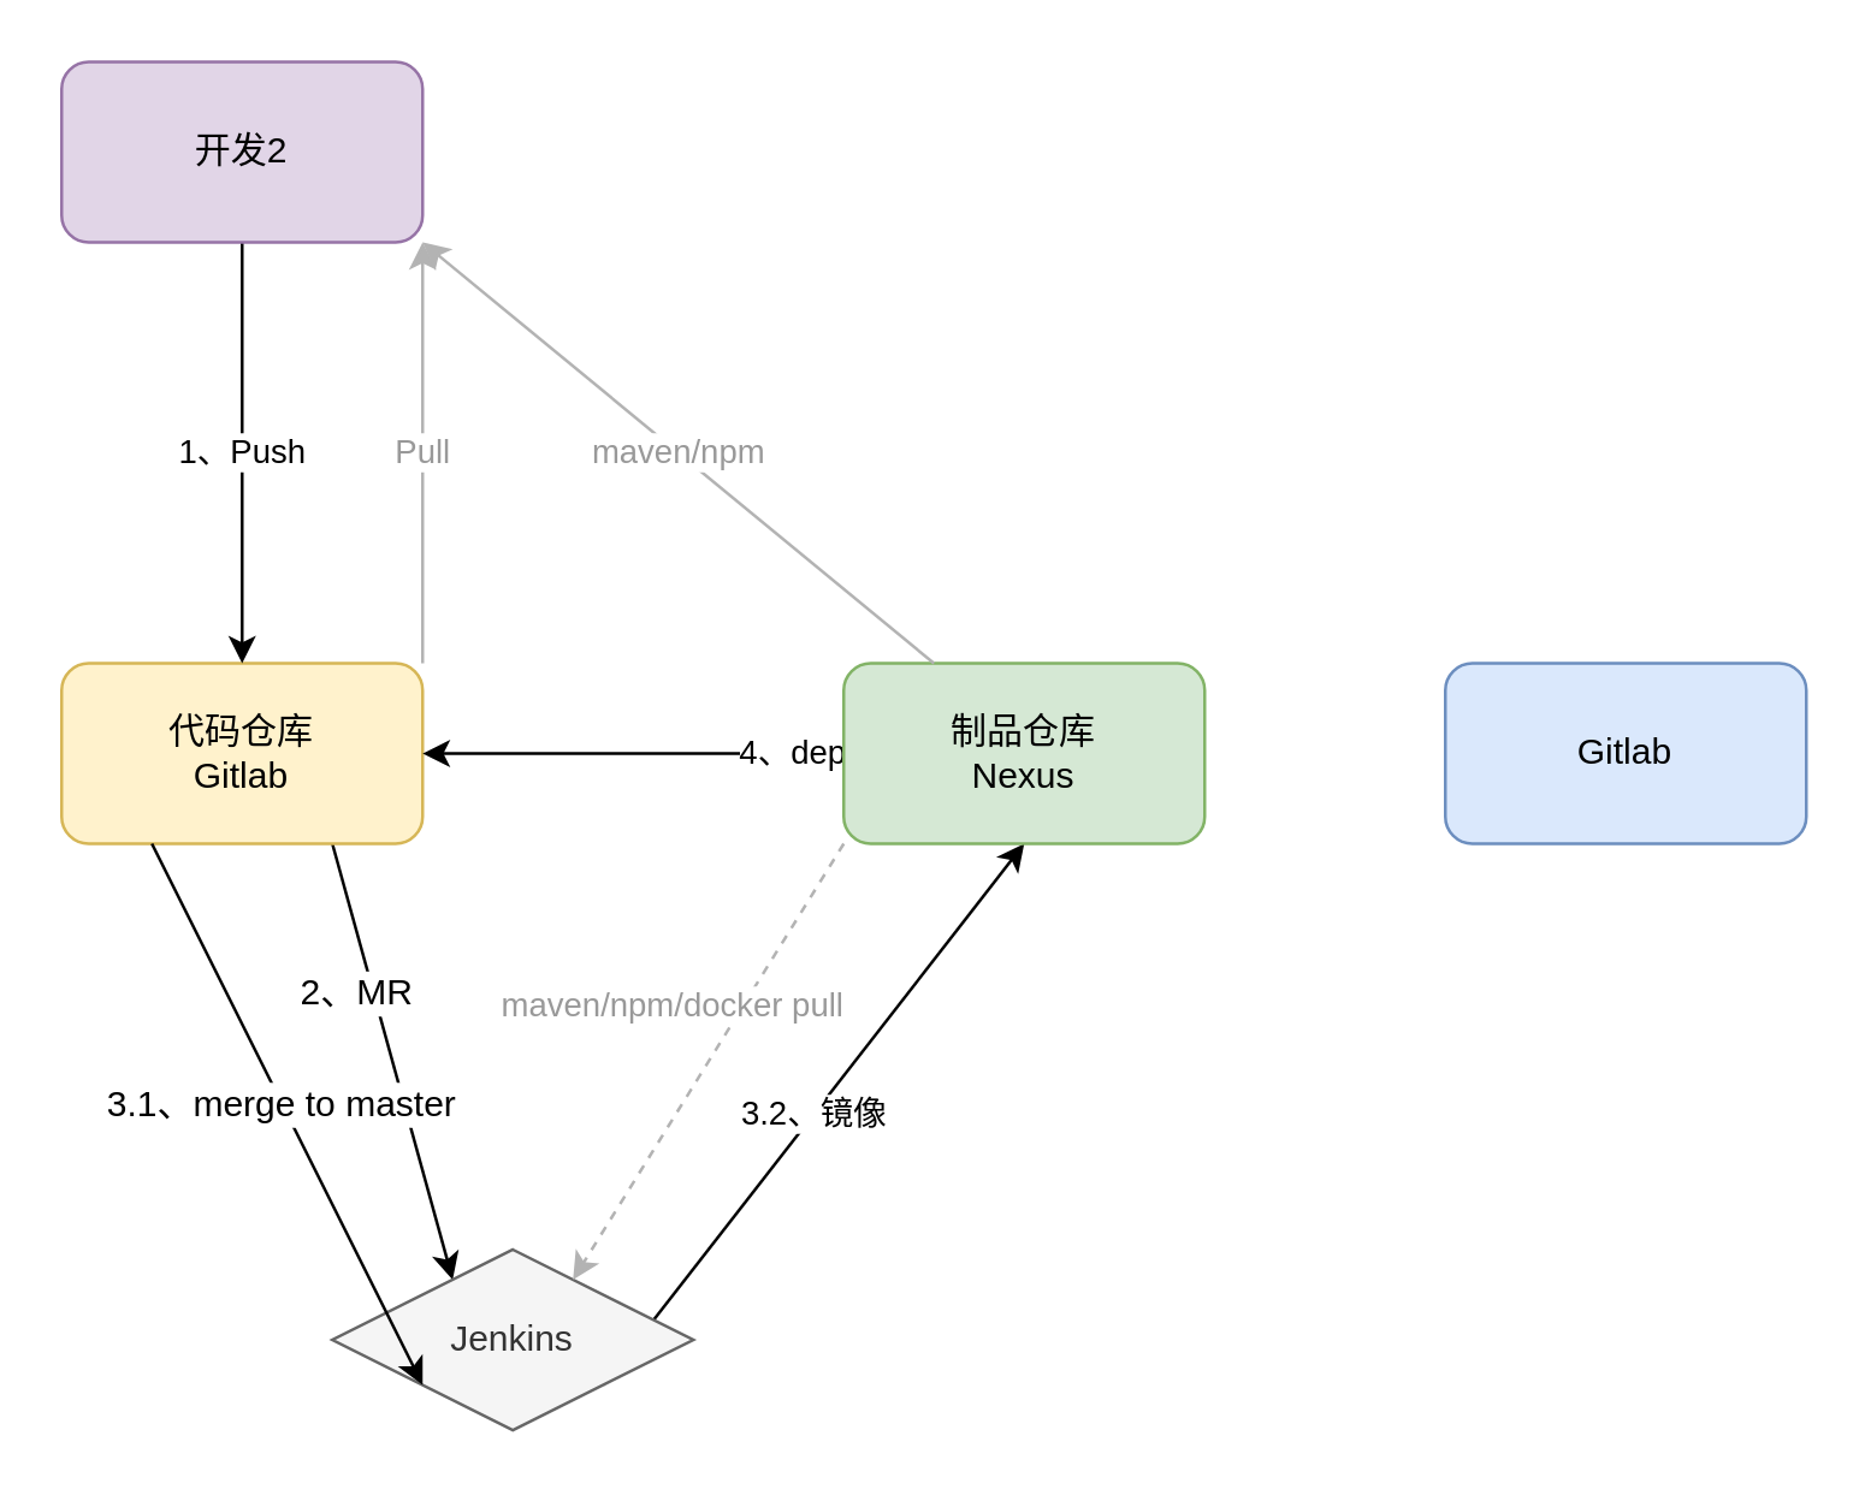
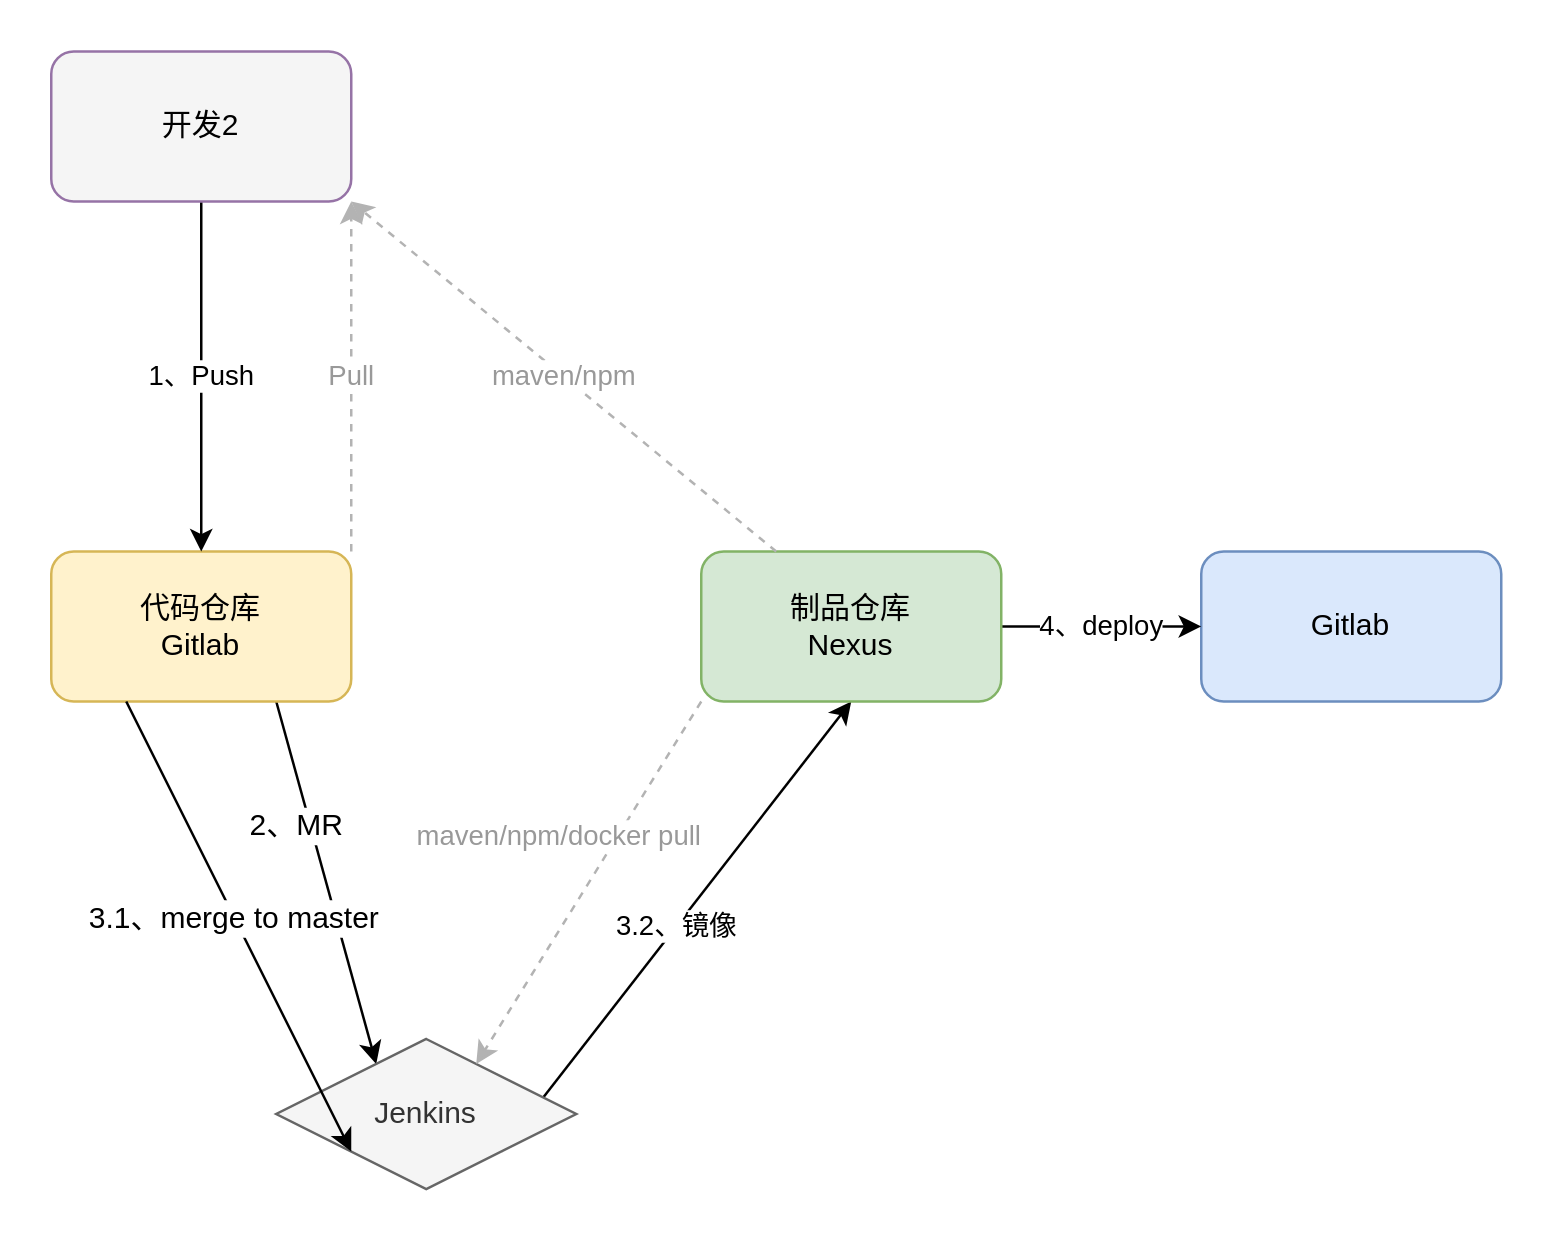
- <mxCell id="11" value="开发2" style="rounded=1;whiteSpace=wrap;html=1;fillColor=#e1d5e7;strokeColor=#9673a6;" parent="1" vertex="1"><mxGeometry x="20" y="20" width="120" height="60" as="geometry" /></mxCell>
+ <mxCell id="11" value="开发2" style="rounded=1;whiteSpace=wrap;html=1;fillColor=#f5f5f5;strokeColor=#9673a6;" parent="1" vertex="1"><mxGeometry x="20" y="20" width="120" height="60" as="geometry" /></mxCell>
- <mxCell id="14" value="Pull" style="edgeStyle=orthogonalEdgeStyle;rounded=0;orthogonalLoop=1;jettySize=auto;html=1;entryX=1;entryY=1;entryDx=0;entryDy=0;dashed=0;strokeColor=#B3B3B3;fontColor=#999999;exitX=1;exitY=0;exitDx=0;exitDy=0;" parent="1" source="4" target="11" edge="1"><mxGeometry relative="1" as="geometry"><mxPoint x="-40" y="260" as="sourcePoint" /><mxPoint x="80" y="385" as="targetPoint" /><Array as="points" /></mxGeometry></mxCell>
+ <mxCell id="14" value="Pull" style="edgeStyle=orthogonalEdgeStyle;rounded=0;orthogonalLoop=1;jettySize=auto;html=1;entryX=1;entryY=1;entryDx=0;entryDy=0;dashed=1;strokeColor=#B3B3B3;fontColor=#999999;exitX=1;exitY=0;exitDx=0;exitDy=0;" parent="1" source="4" target="11" edge="1"><mxGeometry relative="1" as="geometry"><mxPoint x="-40" y="260" as="sourcePoint" /><mxPoint x="80" y="385" as="targetPoint" /><Array as="points" /></mxGeometry></mxCell>
- <mxCell id="16" value="maven/npm" style="rounded=0;orthogonalLoop=1;jettySize=auto;html=1;entryX=1;entryY=1;entryDx=0;entryDy=0;dashed=0;strokeColor=#B3B3B3;fontColor=#999999;exitX=0.25;exitY=0;exitDx=0;exitDy=0;" parent="1" source="9" target="11" edge="1"><mxGeometry relative="1" as="geometry"><mxPoint x="120" y="230" as="sourcePoint" /><mxPoint x="120" y="50" as="targetPoint" /></mxGeometry></mxCell>
+ <mxCell id="16" value="maven/npm" style="rounded=0;orthogonalLoop=1;jettySize=auto;html=1;entryX=1;entryY=1;entryDx=0;entryDy=0;dashed=1;strokeColor=#B3B3B3;fontColor=#999999;exitX=0.25;exitY=0;exitDx=0;exitDy=0;" parent="1" source="9" target="11" edge="1"><mxGeometry relative="1" as="geometry"><mxPoint x="120" y="230" as="sourcePoint" /><mxPoint x="120" y="50" as="targetPoint" /></mxGeometry></mxCell>
- <mxCell id="8" value="4、deploy" style="edgeStyle=none;rounded=0;orthogonalLoop=1;jettySize=auto;html=1;exitX=1;exitY=0.5;exitDx=0;exitDy=0;" parent="1" source="9" target="4" edge="1"><mxGeometry relative="1" as="geometry" /></mxCell>
+ <mxCell id="8" value="4、deploy" style="edgeStyle=none;rounded=0;orthogonalLoop=1;jettySize=auto;html=1;exitX=1;exitY=0.5;exitDx=0;exitDy=0;" parent="1" source="9" target="7" edge="1"><mxGeometry relative="1" as="geometry" /></mxCell>
